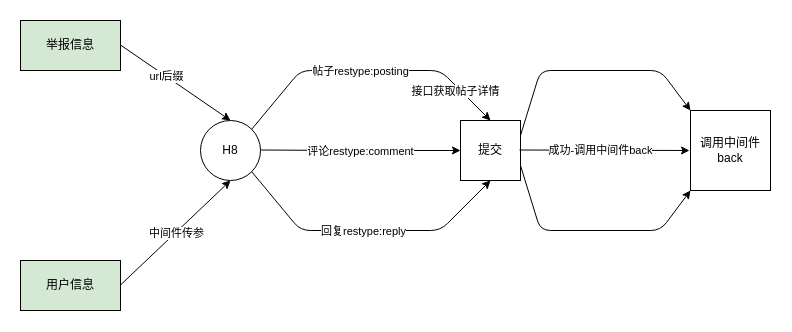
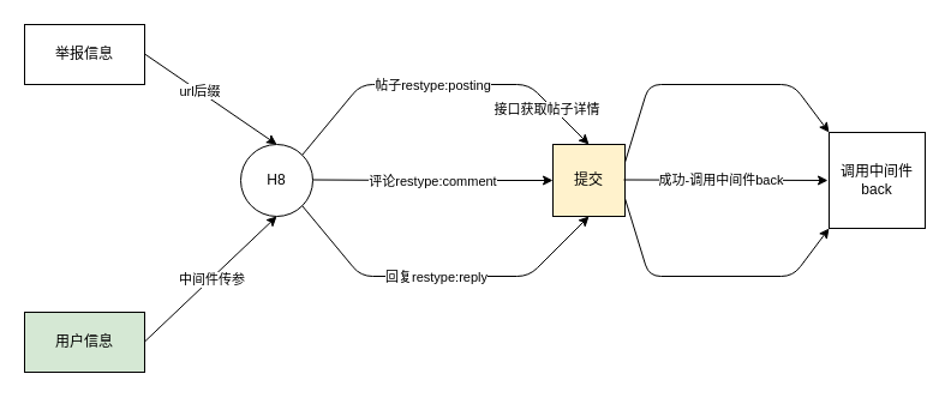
- <mxCell id="2" value="举报信息" style="rounded=0;whiteSpace=wrap;html=1;fillColor=#d5e8d4;" parent="1" vertex="1"><mxGeometry x="20" y="20" width="100" height="50" as="geometry" /></mxCell>
+ <mxCell id="2" value="举报信息" style="rounded=0;whiteSpace=wrap;html=1;" parent="1" vertex="1"><mxGeometry x="20" y="20" width="100" height="50" as="geometry" /></mxCell>
- <mxCell id="9" value="提交" style="whiteSpace=wrap;html=1;aspect=fixed;" parent="1" vertex="1"><mxGeometry x="460" y="120" width="60" height="60" as="geometry" /></mxCell>
+ <mxCell id="9" value="提交" style="whiteSpace=wrap;html=1;aspect=fixed;fillColor=#fff2cc;" parent="1" vertex="1"><mxGeometry x="460" y="120" width="60" height="60" as="geometry" /></mxCell>
